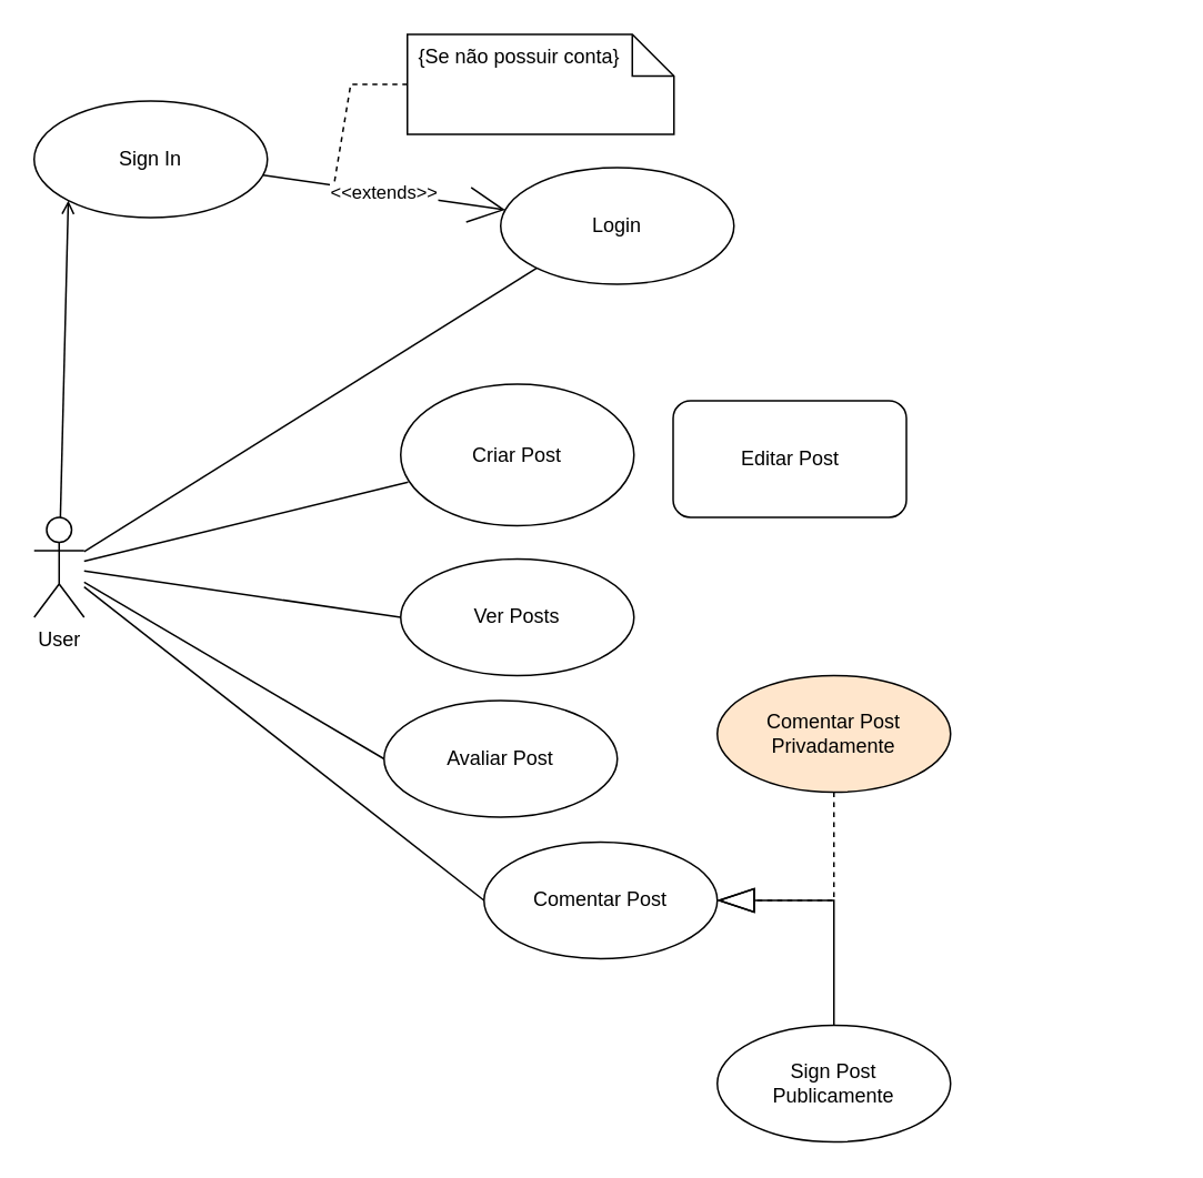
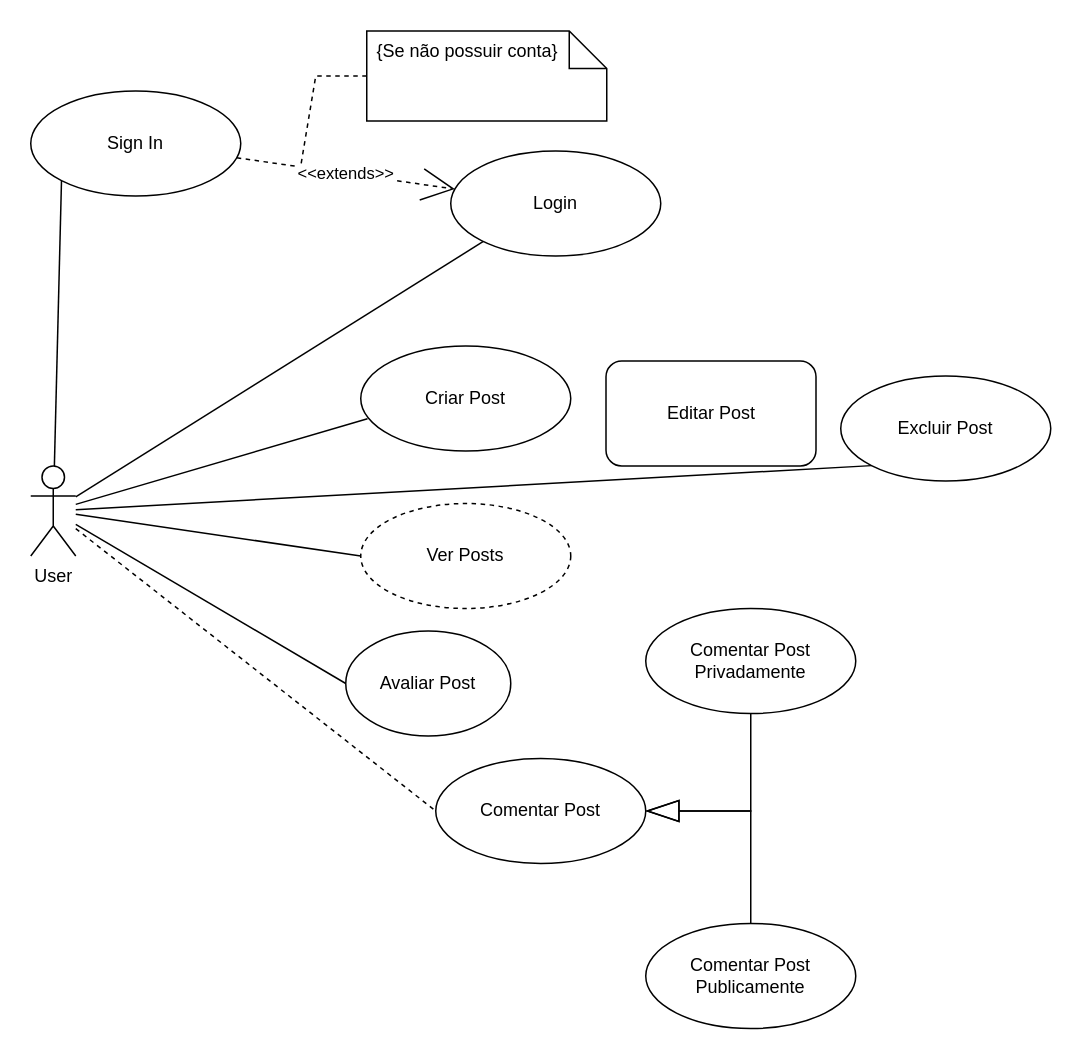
- <mxCell id="10" value="&amp;lt;&amp;lt;extends&amp;gt;&amp;gt;" style="edgeStyle=none;html=1;endArrow=open;endFill=0;dashed=0;endSize=20;" edge="1" parent="1" source="11" target="12"><mxGeometry relative="1" as="geometry" /></mxCell>
+ <mxCell id="10" value="&amp;lt;&amp;lt;extends&amp;gt;&amp;gt;" style="edgeStyle=none;html=1;endArrow=open;endFill=0;dashed=1;endSize=20;" edge="1" parent="1" source="11" target="12"><mxGeometry relative="1" as="geometry" /></mxCell>
- <mxCell id="2" style="edgeStyle=none;html=1;endArrow=open;endFill=0;entryX=0;entryY=1;entryDx=0;entryDy=0;" edge="1" parent="1" source="9" target="11"><mxGeometry relative="1" as="geometry" /></mxCell>
+ <mxCell id="2" style="edgeStyle=none;html=1;endArrow=none;endFill=0;entryX=0;entryY=1;entryDx=0;entryDy=0;" edge="1" parent="1" source="9" target="11"><mxGeometry relative="1" as="geometry" /></mxCell>
- <mxCell id="13" value="Criar Post" style="ellipse;whiteSpace=wrap;html=1;" vertex="1" parent="1"><mxGeometry x="240" y="230" width="140" height="85" as="geometry" /></mxCell>
+ <mxCell id="13" value="Criar Post" style="ellipse;whiteSpace=wrap;html=1;" vertex="1" parent="1"><mxGeometry x="240" y="230" width="140" height="70" as="geometry" /></mxCell>
+ <mxCell id="15" value="Excluir Post" style="ellipse;whiteSpace=wrap;html=1;" vertex="1" parent="1"><mxGeometry x="560" y="250" width="140" height="70" as="geometry" /></mxCell>
+ <mxCell id="5" style="edgeStyle=none;rounded=0;html=1;entryX=0;entryY=1;entryDx=0;entryDy=0;endArrow=none;endFill=0;" edge="1" parent="1" source="9" target="15"><mxGeometry relative="1" as="geometry" /></mxCell>
- <mxCell id="25" value="Ver Posts" style="ellipse;whiteSpace=wrap;html=1;" vertex="1" parent="1"><mxGeometry x="240" y="335" width="140" height="70" as="geometry" /></mxCell>
+ <mxCell id="25" value="Ver Posts" style="ellipse;whiteSpace=wrap;html=1;dashed=1;" vertex="1" parent="1"><mxGeometry x="240" y="335" width="140" height="70" as="geometry" /></mxCell>
- <mxCell id="22" value="Comentar Post&lt;br&gt;Privadamente" style="ellipse;whiteSpace=wrap;html=1;fillColor=#ffe6cc;" vertex="1" parent="1"><mxGeometry x="430" y="405" width="140" height="70" as="geometry" /></mxCell>
+ <mxCell id="22" value="Comentar Post&lt;br&gt;Privadamente" style="ellipse;whiteSpace=wrap;html=1;" vertex="1" parent="1"><mxGeometry x="430" y="405" width="140" height="70" as="geometry" /></mxCell>
- <mxCell id="7" style="edgeStyle=none;rounded=0;html=1;entryX=0;entryY=0.5;entryDx=0;entryDy=0;endArrow=none;endFill=0;endSize=20;" edge="1" parent="1" source="9" target="20"><mxGeometry relative="1" as="geometry" /></mxCell>
+ <mxCell id="7" style="edgeStyle=none;rounded=0;html=1;entryX=0;entryY=0.5;entryDx=0;entryDy=0;endArrow=none;endFill=0;endSize=20;dashed=1;" edge="1" parent="1" source="9" target="20"><mxGeometry relative="1" as="geometry" /></mxCell>
- <mxCell id="19" value="Avaliar Post" style="ellipse;whiteSpace=wrap;html=1;" vertex="1" parent="1"><mxGeometry x="230" y="420" width="140" height="70" as="geometry" /></mxCell>
+ <mxCell id="19" value="Avaliar Post" style="ellipse;whiteSpace=wrap;html=1;" vertex="1" parent="1"><mxGeometry x="230" y="420" width="110" height="70" as="geometry" /></mxCell>
- <mxCell id="21" style="edgeStyle=orthogonalEdgeStyle;rounded=0;html=1;entryX=1;entryY=0.5;entryDx=0;entryDy=0;endArrow=blockThin;endFill=0;endSize=20;dashed=1;" edge="1" parent="1" source="22" target="20"><mxGeometry relative="1" as="geometry"><mxPoint x="590" y="455" as="targetPoint" /></mxGeometry></mxCell>
+ <mxCell id="21" style="edgeStyle=orthogonalEdgeStyle;rounded=0;html=1;entryX=1;entryY=0.5;entryDx=0;entryDy=0;endArrow=blockThin;endFill=0;endSize=20;" edge="1" parent="1" source="22" target="20"><mxGeometry relative="1" as="geometry"><mxPoint x="590" y="455" as="targetPoint" /></mxGeometry></mxCell>
- <mxCell id="24" value="Sign Post&lt;br&gt;Publicamente" style="ellipse;whiteSpace=wrap;html=1;" vertex="1" parent="1"><mxGeometry x="430" y="615" width="140" height="70" as="geometry" /></mxCell>
+ <mxCell id="24" value="Comentar Post&lt;br&gt;Publicamente" style="ellipse;whiteSpace=wrap;html=1;" vertex="1" parent="1"><mxGeometry x="430" y="615" width="140" height="70" as="geometry" /></mxCell>
